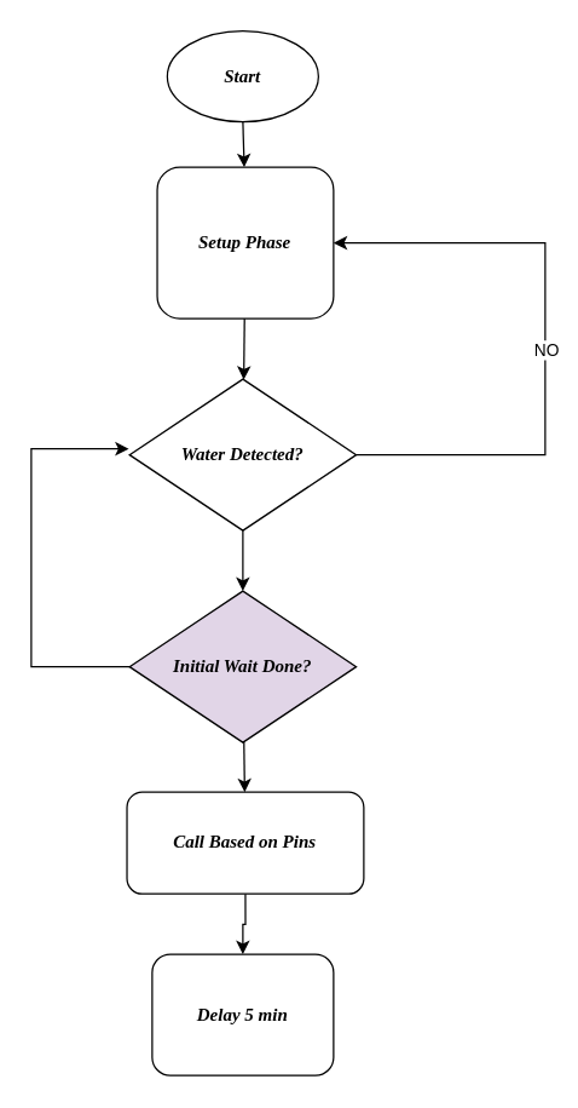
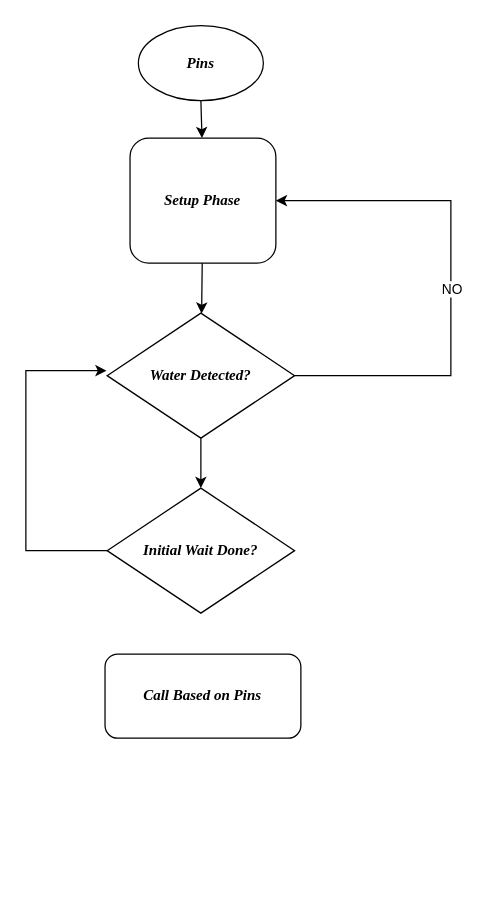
- <mxCell id="2" value="Start" style="ellipse;whiteSpace=wrap;html=1;fontStyle=3;fontFamily=Verdana;" vertex="1" parent="1"><mxGeometry x="110" y="20" width="100" height="60" as="geometry" /></mxCell>
+ <mxCell id="2" value="Pins" style="ellipse;whiteSpace=wrap;html=1;fontStyle=3;fontFamily=Verdana;" vertex="1" parent="1"><mxGeometry x="110" y="20" width="100" height="60" as="geometry" /></mxCell>
- <mxCell id="8" value="Initial Wait Done?" style="rhombus;whiteSpace=wrap;html=1;fontStyle=3;fontFamily=Verdana;fillColor=#e1d5e7;" vertex="1" parent="1"><mxGeometry x="85" y="390" width="150" height="100" as="geometry" /></mxCell>
+ <mxCell id="8" value="Initial Wait Done?" style="rhombus;whiteSpace=wrap;html=1;fontStyle=3;fontFamily=Verdana;" vertex="1" parent="1"><mxGeometry x="85" y="390" width="150" height="100" as="geometry" /></mxCell>
- <mxCell id="15" style="fontStyle=3;fontFamily=Verdana;" edge="1" parent="1" source="8" target="10"><mxGeometry relative="1" as="geometry" /></mxCell>
- <mxCell id="9" style="edgeStyle=orthogonalEdgeStyle;rounded=0;orthogonalLoop=1;jettySize=auto;html=1;exitX=0.5;exitY=1;exitDx=0;exitDy=0;entryX=0.5;entryY=0;entryDx=0;entryDy=0;fontStyle=3;fontFamily=Verdana;" edge="1" parent="1" source="10" target="11"><mxGeometry relative="1" as="geometry" /></mxCell>
- <mxCell id="11" value="Delay 5 min" style="rounded=1;whiteSpace=wrap;html=1;fontStyle=3;fontFamily=Verdana;" vertex="1" parent="1"><mxGeometry x="100" y="630" width="120" height="80" as="geometry" /></mxCell>
